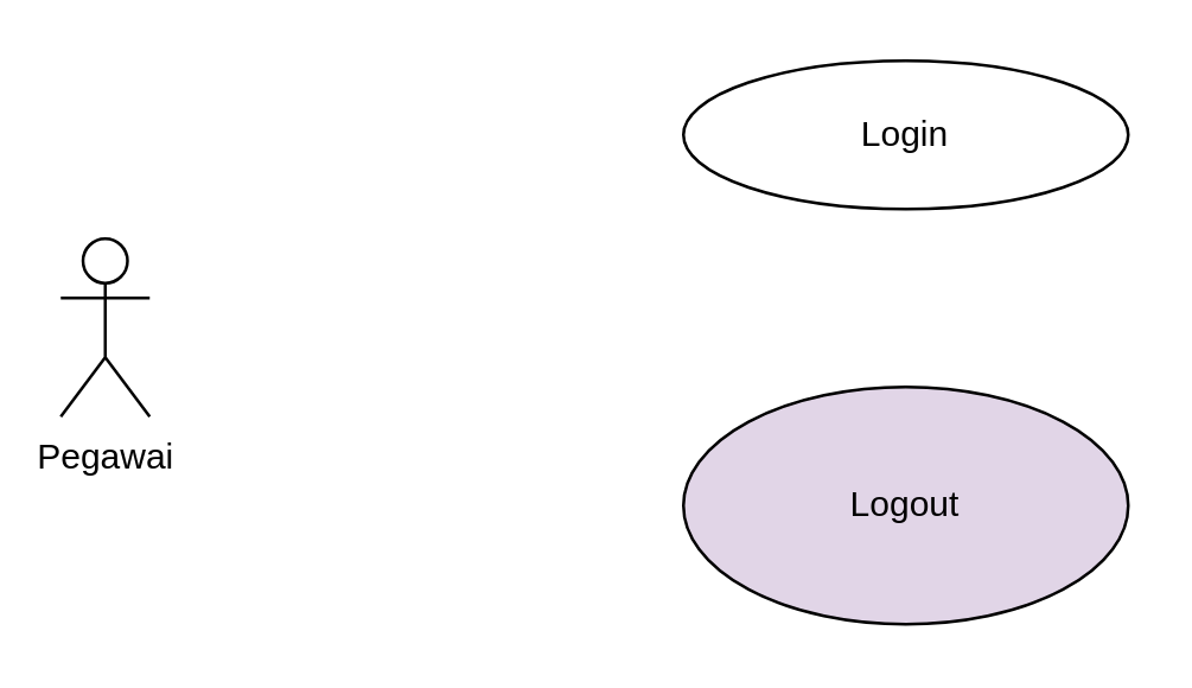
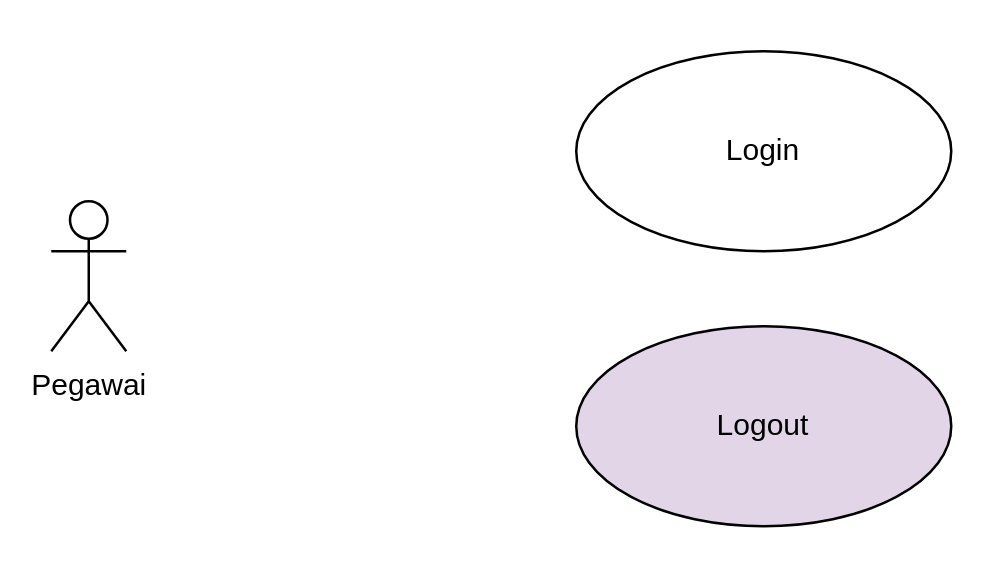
- <mxCell id="3" value="Login" style="ellipse;whiteSpace=wrap;html=1;" vertex="1" parent="1"><mxGeometry x="230" y="20" width="150" height="50" as="geometry" /></mxCell>
+ <mxCell id="3" value="Login" style="ellipse;whiteSpace=wrap;html=1;" vertex="1" parent="1"><mxGeometry x="230" y="20" width="150" height="80" as="geometry" /></mxCell>
